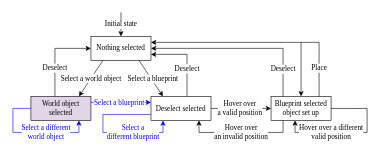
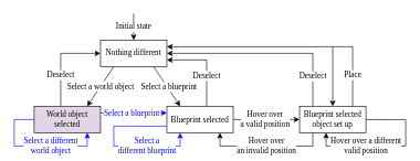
- <mxCell id="2" value="Nothing selected" style="rounded=0;whiteSpace=wrap;html=1;fontFamily=&quot;Latin Modern Regular 12&quot;;" parent="1" vertex="1"><mxGeometry x="151" y="60" width="100" height="40" as="geometry" /></mxCell>
+ <mxCell id="2" value="Nothing different" style="rounded=0;whiteSpace=wrap;html=1;fontFamily=&quot;Latin Modern Regular 12&quot;;" parent="1" vertex="1"><mxGeometry x="151" y="60" width="100" height="40" as="geometry" /></mxCell>
- <mxCell id="6" value="Deselect selected" style="rounded=0;whiteSpace=wrap;html=1;fontFamily=&quot;Latin Modern Regular 12&quot;;fontColor=#000000;strokeColor=#000000;" parent="1" vertex="1"><mxGeometry x="251" y="160" width="100" height="40" as="geometry" /></mxCell>
+ <mxCell id="6" value="Blueprint selected" style="rounded=0;whiteSpace=wrap;html=1;fontFamily=&quot;Latin Modern Regular 12&quot;;fontColor=#000000;strokeColor=#000000;" parent="1" vertex="1"><mxGeometry x="251" y="160" width="100" height="40" as="geometry" /></mxCell>
